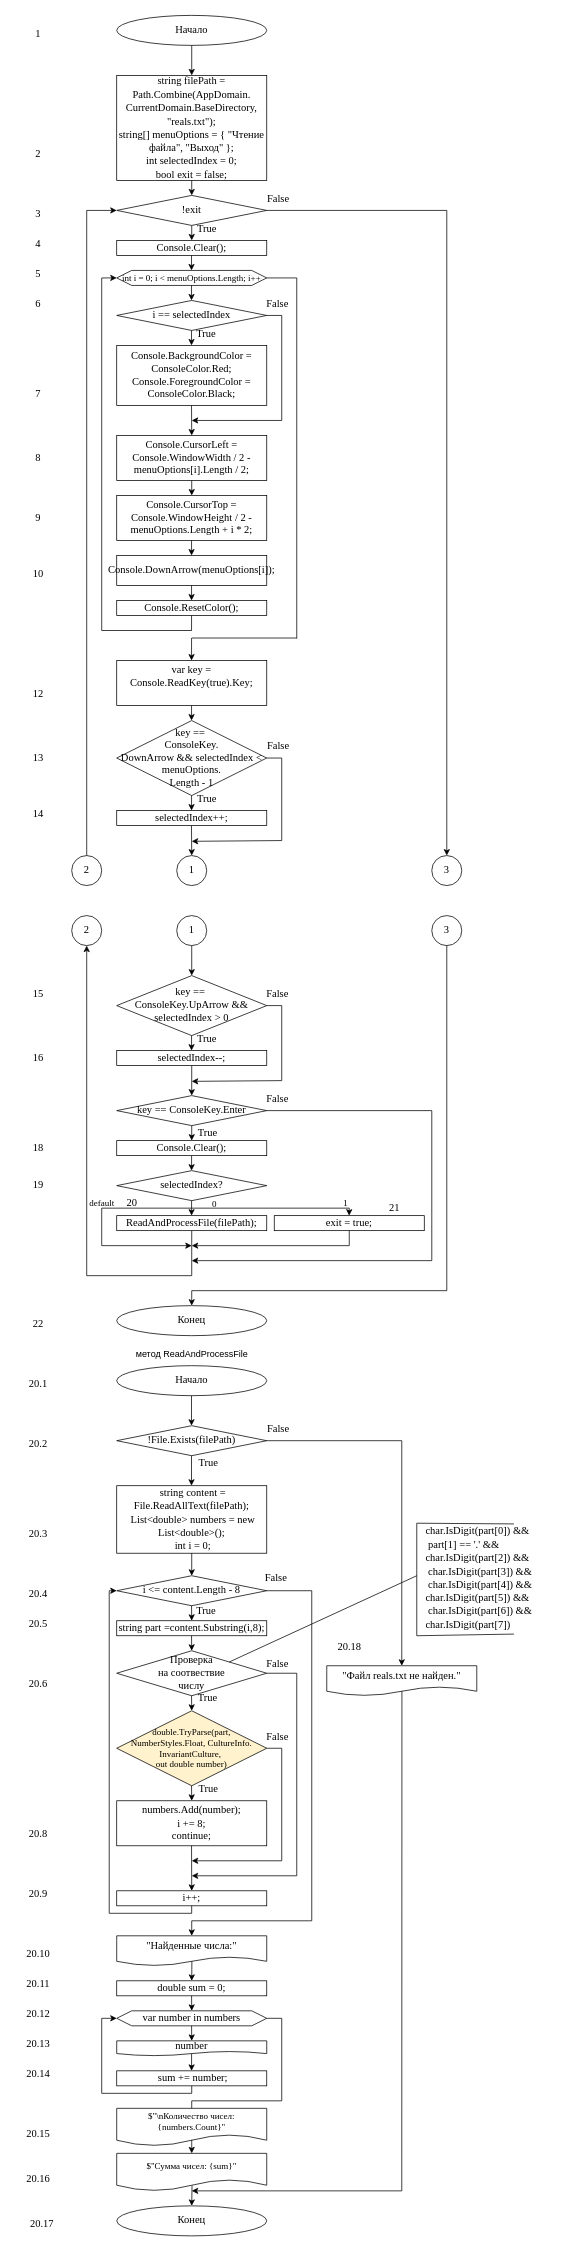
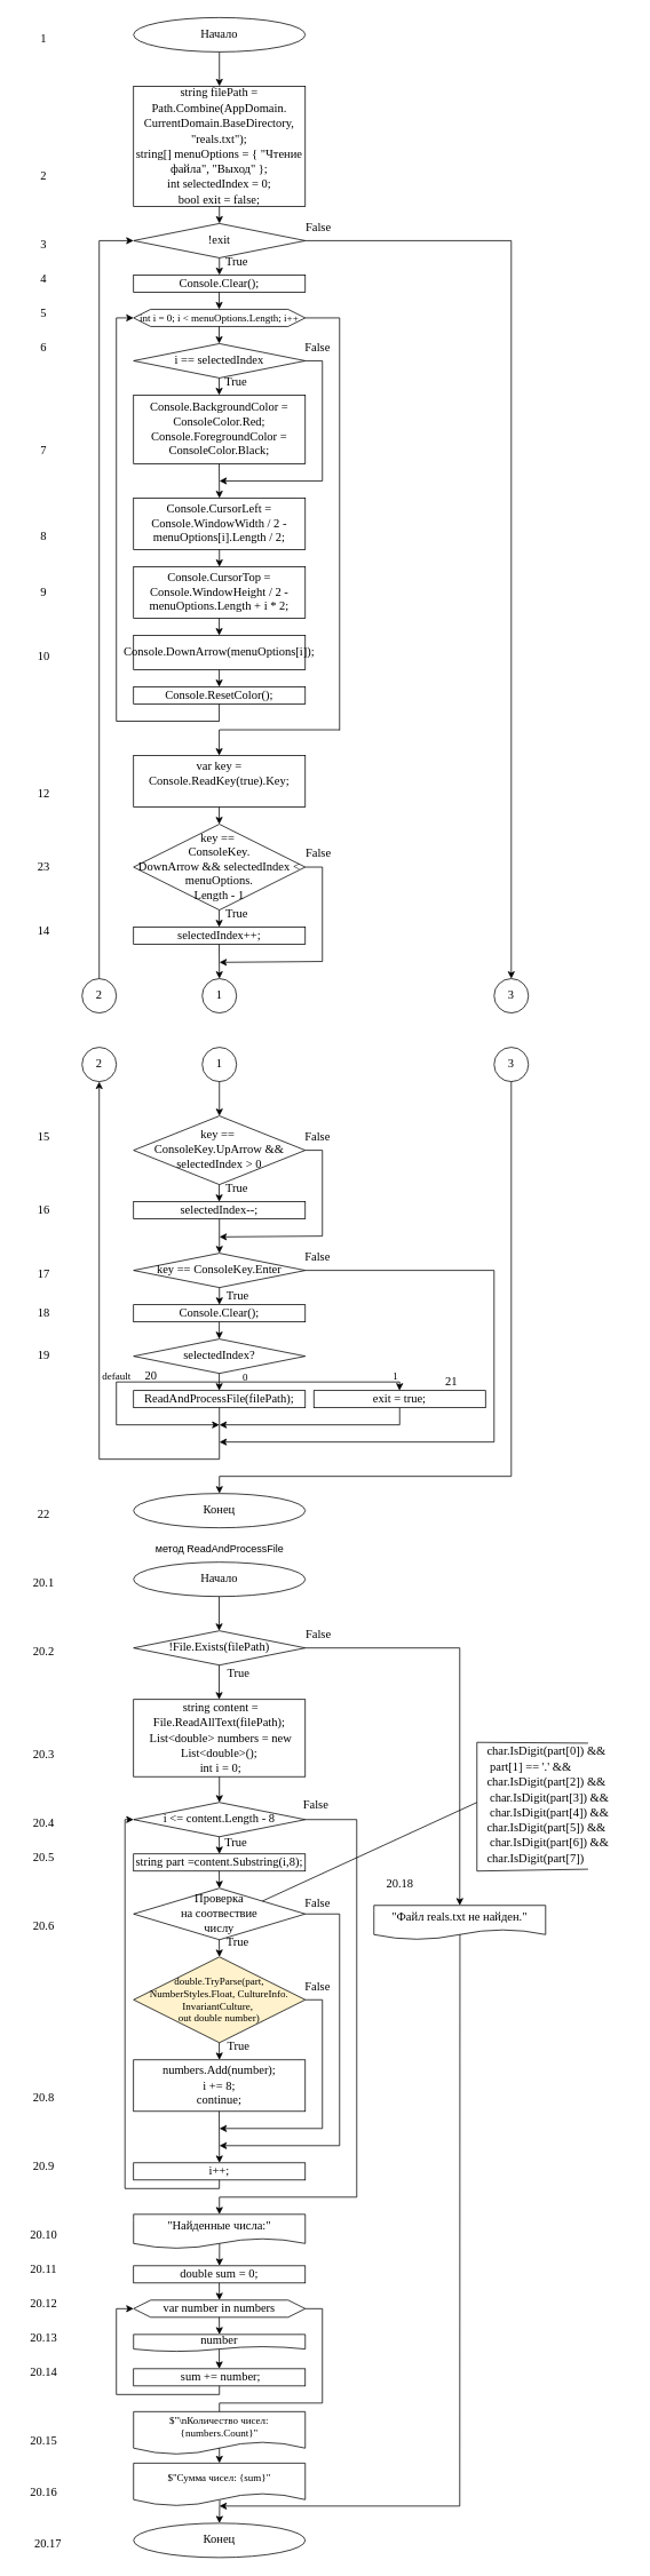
- <mxCell id="166" value="&lt;font style=&quot;font-size: 14px;&quot; face=&quot;Times New Roman&quot;&gt;8&lt;/font&gt;" style="text;html=1;align=center;verticalAlign=middle;resizable=0;points=[];autosize=1;strokeColor=none;fillColor=none;" vertex="1" parent="1"><mxGeometry x="35" y="595" width="30" height="30" as="geometry" /></mxCell>
+ <mxCell id="166" value="&lt;font style=&quot;font-size: 14px;&quot; face=&quot;Times New Roman&quot;&gt;8&lt;/font&gt;" style="text;html=1;align=center;verticalAlign=middle;resizable=0;points=[];autosize=1;strokeColor=none;fillColor=none;" vertex="1" parent="1"><mxGeometry x="35" y="610" width="30" height="30" as="geometry" /></mxCell>
- <mxCell id="170" value="&lt;font style=&quot;font-size: 14px;&quot; face=&quot;Times New Roman&quot;&gt;13&lt;/font&gt;" style="text;html=1;align=center;verticalAlign=middle;resizable=0;points=[];autosize=1;strokeColor=none;fillColor=none;" vertex="1" parent="1"><mxGeometry x="30" y="995" width="40" height="30" as="geometry" /></mxCell>
+ <mxCell id="170" value="&lt;font style=&quot;font-size: 14px;&quot; face=&quot;Times New Roman&quot;&gt;23&lt;/font&gt;" style="text;html=1;align=center;verticalAlign=middle;resizable=0;points=[];autosize=1;strokeColor=none;fillColor=none;" vertex="1" parent="1"><mxGeometry x="30" y="995" width="40" height="30" as="geometry" /></mxCell>
+ <mxCell id="174" value="&lt;font style=&quot;font-size: 14px;&quot; face=&quot;Times New Roman&quot;&gt;17&lt;/font&gt;" style="text;html=1;align=center;verticalAlign=middle;resizable=0;points=[];autosize=1;strokeColor=none;fillColor=none;" vertex="1" parent="1"><mxGeometry x="30" y="1470" width="40" height="30" as="geometry" /></mxCell>
